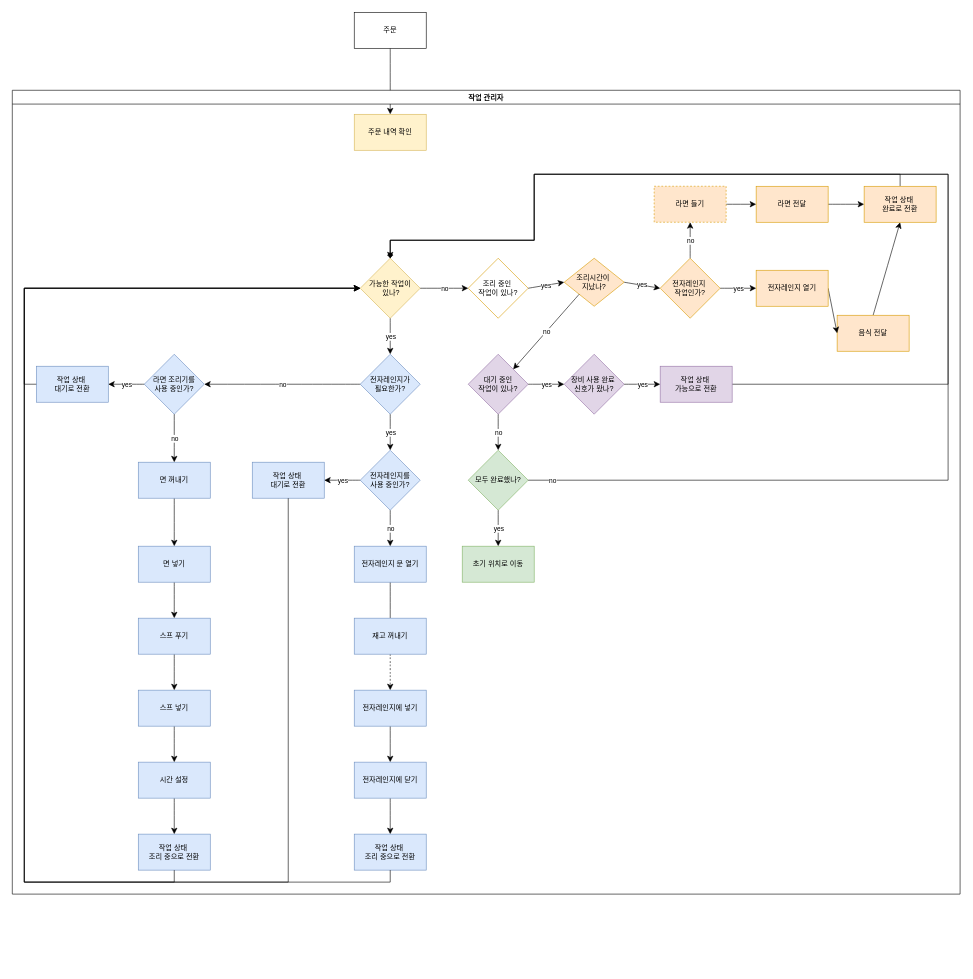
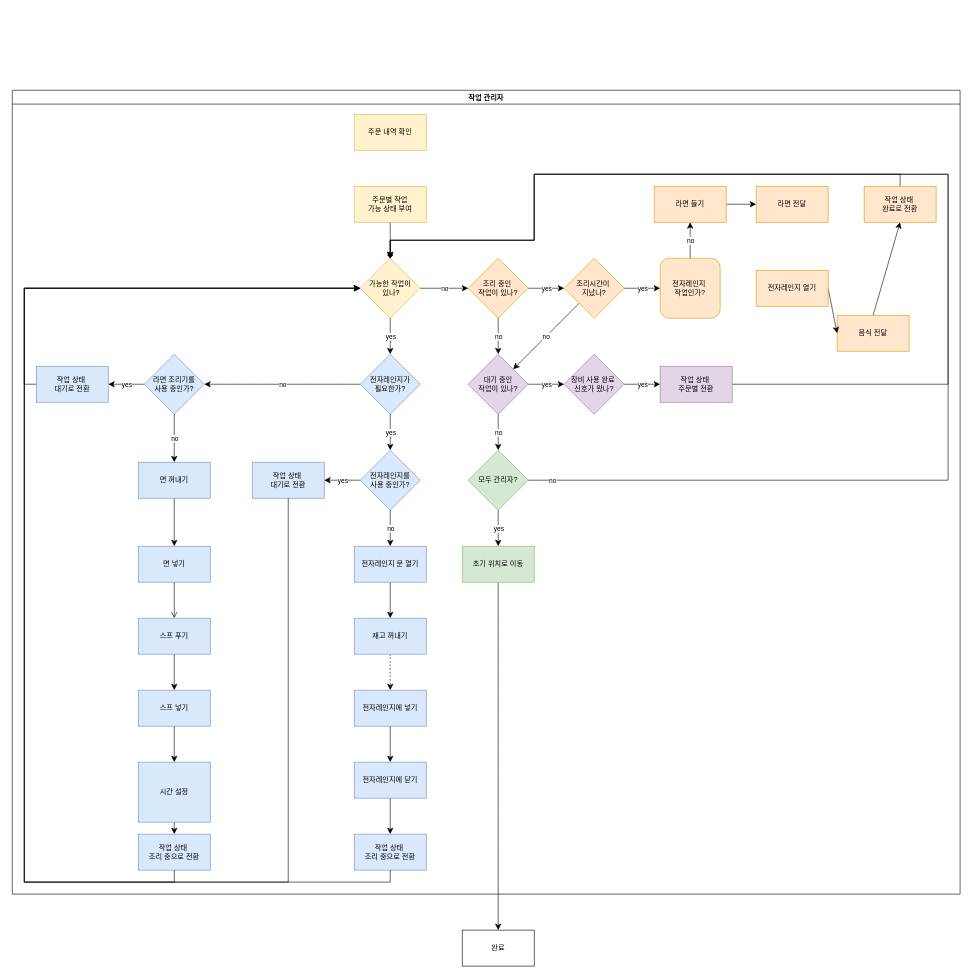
- <mxCell id="3" value="주문" style="rounded=0;whiteSpace=wrap;html=1;" parent="1" vertex="1"><mxGeometry x="590" y="20" width="120" height="60" as="geometry" /></mxCell>
- <mxCell id="2" style="edgeStyle=none;curved=1;rounded=0;orthogonalLoop=1;jettySize=auto;html=1;exitX=0.5;exitY=1;exitDx=0;exitDy=0;entryX=0.5;entryY=0;entryDx=0;entryDy=0;fontSize=12;startSize=8;endSize=8;" parent="1" source="3" target="5" edge="1"><mxGeometry relative="1" as="geometry" /></mxCell>
+ <mxCell id="8" value="주문별 작업 &lt;br&gt;가능 상태 부여" style="rounded=0;whiteSpace=wrap;html=1;fillColor=#fff2cc;strokeColor=#d6b656;" parent="1" vertex="1"><mxGeometry x="590" y="310" width="120" height="60" as="geometry" /></mxCell>
- <mxCell id="18" value="라면 들기" style="rounded=0;whiteSpace=wrap;html=1;fillColor=#ffe6cc;strokeColor=#d79b00;dashed=1;" parent="1" vertex="1"><mxGeometry x="1090" y="310" width="120" height="60" as="geometry" /></mxCell>
+ <mxCell id="18" value="라면 들기" style="rounded=0;whiteSpace=wrap;html=1;fillColor=#ffe6cc;strokeColor=#d79b00;" parent="1" vertex="1"><mxGeometry x="1090" y="310" width="120" height="60" as="geometry" /></mxCell>
- <mxCell id="15" style="edgeStyle=none;curved=1;rounded=0;orthogonalLoop=1;jettySize=auto;html=1;exitX=1;exitY=0.5;exitDx=0;exitDy=0;entryX=0;entryY=0.5;entryDx=0;entryDy=0;fontSize=12;startSize=8;endSize=8;" parent="1" source="16" target="24" edge="1"><mxGeometry relative="1" as="geometry" /></mxCell>
+ <mxCell id="7" style="edgeStyle=none;curved=1;rounded=0;orthogonalLoop=1;jettySize=auto;html=1;exitX=0.5;exitY=1;exitDx=0;exitDy=0;entryX=0.5;entryY=0;entryDx=0;entryDy=0;fontSize=12;startSize=8;endSize=8;" parent="1" source="8" target="9" edge="1"><mxGeometry relative="1" as="geometry" /></mxCell>
- <mxCell id="13" value="조리시간이&amp;nbsp;&lt;div&gt;지났나?&lt;/div&gt;" style="rhombus;whiteSpace=wrap;html=1;fillColor=#ffe6cc;strokeColor=#d79b00;" parent="1" vertex="1"><mxGeometry x="940" y="430" width="100" height="80" as="geometry" /></mxCell>
+ <mxCell id="13" value="조리시간이&amp;nbsp;&lt;div&gt;지났나?&lt;/div&gt;" style="rhombus;whiteSpace=wrap;html=1;fillColor=#ffe6cc;strokeColor=#d79b00;" parent="1" vertex="1"><mxGeometry x="940" y="430" width="100" height="100" as="geometry" /></mxCell>
- <mxCell id="12" value="조리 중인&amp;nbsp;&lt;div&gt;작업이 있나?&lt;/div&gt;" style="rhombus;whiteSpace=wrap;html=1;fillColor=#ffffff;strokeColor=#d79b00;" parent="1" vertex="1"><mxGeometry x="780" y="430" width="100" height="100" as="geometry" /></mxCell>
+ <mxCell id="12" value="조리 중인&amp;nbsp;&lt;div&gt;작업이 있나?&lt;/div&gt;" style="rhombus;whiteSpace=wrap;html=1;fillColor=#ffe6cc;strokeColor=#d79b00;" parent="1" vertex="1"><mxGeometry x="780" y="430" width="100" height="100" as="geometry" /></mxCell>
- <mxCell id="14" value="전자레인지&amp;nbsp;&lt;div&gt;작업인가?&lt;/div&gt;" style="rhombus;whiteSpace=wrap;html=1;fillColor=#ffe6cc;strokeColor=#d79b00;" parent="1" vertex="1"><mxGeometry x="1100" y="430" width="100" height="100" as="geometry" /></mxCell>
+ <mxCell id="14" value="전자레인지&amp;nbsp;&lt;div&gt;작업인가?&lt;/div&gt;" style="whiteSpace=wrap;html=1;fillColor=#ffe6cc;strokeColor=#d79b00;rounded=1;" parent="1" vertex="1"><mxGeometry x="1100" y="430" width="100" height="100" as="geometry" /></mxCell>
- <mxCell id="77" value="" style="endArrow=classic;html=1;rounded=0;fontSize=12;startSize=8;endSize=8;curved=1;exitX=1;exitY=0.5;exitDx=0;exitDy=0;entryX=0;entryY=0.5;entryDx=0;entryDy=0;" parent="1" source="14" target="22" edge="1"><mxGeometry relative="1" as="geometry"><mxPoint x="1190" y="520" as="sourcePoint" /><mxPoint x="1250" y="520" as="targetPoint" /></mxGeometry></mxCell>
- <mxCell id="78" value="yes" style="edgeLabel;resizable=0;html=1;;align=center;verticalAlign=middle;" parent="77" connectable="0" vertex="1"><mxGeometry relative="1" as="geometry" /></mxCell>
+ <mxCell id="83" value="" style="endArrow=classic;html=1;rounded=0;fontSize=12;startSize=8;endSize=8;curved=1;exitX=0.5;exitY=1;exitDx=0;exitDy=0;entryX=0.5;entryY=0;entryDx=0;entryDy=0;" parent="1" source="12" target="10" edge="1"><mxGeometry relative="1" as="geometry"><mxPoint x="820" y="550" as="sourcePoint" /><mxPoint x="890" y="560" as="targetPoint" /></mxGeometry></mxCell>
+ <mxCell id="84" value="no" style="edgeLabel;resizable=0;html=1;;align=center;verticalAlign=middle;" parent="83" connectable="0" vertex="1"><mxGeometry relative="1" as="geometry" /></mxCell>
- <mxCell id="51" value="작업 상태&amp;nbsp;&lt;div&gt;가능으로 전환&lt;/div&gt;" style="rounded=0;whiteSpace=wrap;html=1;fillColor=#e1d5e7;strokeColor=#9673a6;" parent="1" vertex="1"><mxGeometry x="1100" y="610" width="120" height="60" as="geometry" /></mxCell>
+ <mxCell id="51" value="작업 상태&amp;nbsp;&lt;div&gt;주문별 전환&lt;/div&gt;" style="rounded=0;whiteSpace=wrap;html=1;fillColor=#e1d5e7;strokeColor=#9673a6;" parent="1" vertex="1"><mxGeometry x="1100" y="610" width="120" height="60" as="geometry" /></mxCell>
- <mxCell id="89" value="모두 완료했나?" style="rhombus;whiteSpace=wrap;html=1;fillColor=#d5e8d4;strokeColor=#82b366;" parent="1" vertex="1"><mxGeometry x="780" y="750" width="100" height="100" as="geometry" /></mxCell>
+ <mxCell id="89" value="모두 관리자?" style="rhombus;whiteSpace=wrap;html=1;fillColor=#d5e8d4;strokeColor=#82b366;" parent="1" vertex="1"><mxGeometry x="780" y="750" width="100" height="100" as="geometry" /></mxCell>
- <mxCell id="37" style="edgeStyle=none;curved=1;rounded=0;orthogonalLoop=1;jettySize=auto;html=1;exitX=0.5;exitY=1;exitDx=0;exitDy=0;fontSize=12;startSize=8;endSize=8;entryX=0.5;entryY=0;entryDx=0;entryDy=0;" parent="1" source="38" target="44" edge="1"><mxGeometry relative="1" as="geometry" /></mxCell>
+ <mxCell id="37" style="edgeStyle=none;curved=1;rounded=0;orthogonalLoop=1;jettySize=auto;html=1;exitX=0.5;exitY=1;exitDx=0;exitDy=0;fontSize=12;startSize=8;endSize=8;entryX=0.5;entryY=0;entryDx=0;entryDy=0;endArrow=open;" parent="1" source="38" target="44" edge="1"><mxGeometry relative="1" as="geometry" /></mxCell>
- <mxCell id="26" style="edgeStyle=none;curved=1;rounded=0;orthogonalLoop=1;jettySize=auto;html=1;exitX=0.5;exitY=1;exitDx=0;exitDy=0;fontSize=12;startSize=8;endSize=8;entryX=0.5;entryY=0;entryDx=0;entryDy=0;endArrow=none;" parent="1" source="27" target="29" edge="1"><mxGeometry relative="1" as="geometry" /></mxCell>
+ <mxCell id="26" style="edgeStyle=none;curved=1;rounded=0;orthogonalLoop=1;jettySize=auto;html=1;exitX=0.5;exitY=1;exitDx=0;exitDy=0;fontSize=12;startSize=8;endSize=8;entryX=0.5;entryY=0;entryDx=0;entryDy=0;" parent="1" source="27" target="29" edge="1"><mxGeometry relative="1" as="geometry" /></mxCell>
- <mxCell id="40" value="시간 설정" style="rounded=0;whiteSpace=wrap;html=1;fillColor=#dae8fc;strokeColor=#6c8ebf;" parent="1" vertex="1"><mxGeometry x="230" y="1270" width="120" height="60" as="geometry" /></mxCell>
+ <mxCell id="40" value="시간 설정" style="rounded=0;whiteSpace=wrap;html=1;fillColor=#dae8fc;strokeColor=#6c8ebf;" parent="1" vertex="1"><mxGeometry x="230" y="1270" width="120" height="100" as="geometry" /></mxCell>
+ <mxCell id="52" style="edgeStyle=none;curved=1;rounded=0;orthogonalLoop=1;jettySize=auto;html=1;exitX=0.5;exitY=1;exitDx=0;exitDy=0;entryX=0.5;entryY=0;entryDx=0;entryDy=0;fontSize=12;startSize=8;endSize=8;" parent="1" source="97" target="4" edge="1"><mxGeometry relative="1" as="geometry" /></mxCell>
+ <mxCell id="4" value="완료" style="rounded=0;whiteSpace=wrap;html=1;" parent="1" vertex="1"><mxGeometry x="770" y="1550" width="120" height="60" as="geometry" /></mxCell>
